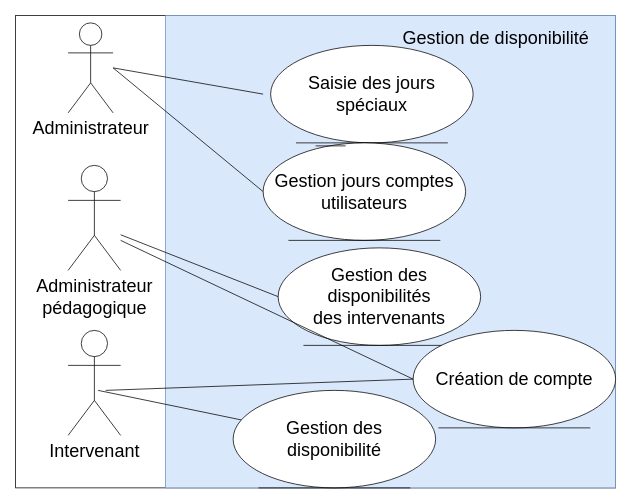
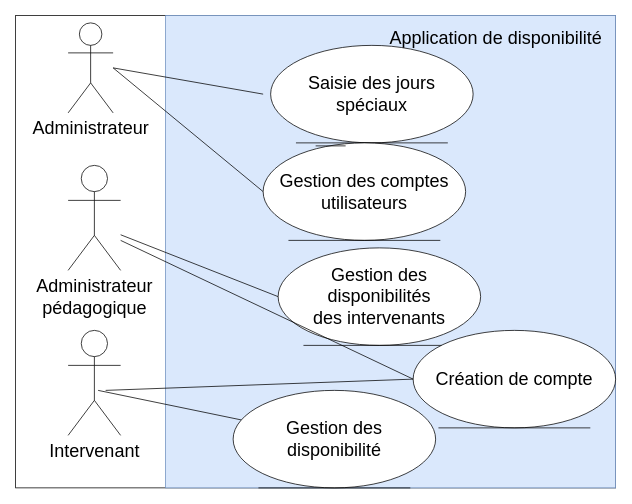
- <mxCell id="4" value="Gestion de disponibilité" style="text;html=1;resizable=0;autosize=1;align=center;verticalAlign=middle;points=[];fillColor=none;strokeColor=none;rounded=0;fontSize=24;" parent="1" vertex="1"><mxGeometry x="510" y="35" width="300" height="30" as="geometry" /></mxCell>
+ <mxCell id="4" value="Application de disponibilité" style="text;html=1;resizable=0;autosize=1;align=center;verticalAlign=middle;points=[];fillColor=none;strokeColor=none;rounded=0;fontSize=24;" parent="1" vertex="1"><mxGeometry x="510" y="35" width="300" height="30" as="geometry" /></mxCell>
- <mxCell id="9" value="&lt;div&gt;Gestion jours comptes&lt;/div&gt;&lt;div&gt;utilisateurs&lt;br&gt;&lt;/div&gt;" style="ellipse;shape=umlEntity;whiteSpace=wrap;html=1;fontSize=24;" parent="1" vertex="1"><mxGeometry x="350" y="190" width="270" height="130" as="geometry" /></mxCell>
+ <mxCell id="9" value="&lt;div&gt;Gestion des comptes&lt;/div&gt;&lt;div&gt;utilisateurs&lt;br&gt;&lt;/div&gt;" style="ellipse;shape=umlEntity;whiteSpace=wrap;html=1;fontSize=24;" parent="1" vertex="1"><mxGeometry x="350" y="190" width="270" height="130" as="geometry" /></mxCell>
